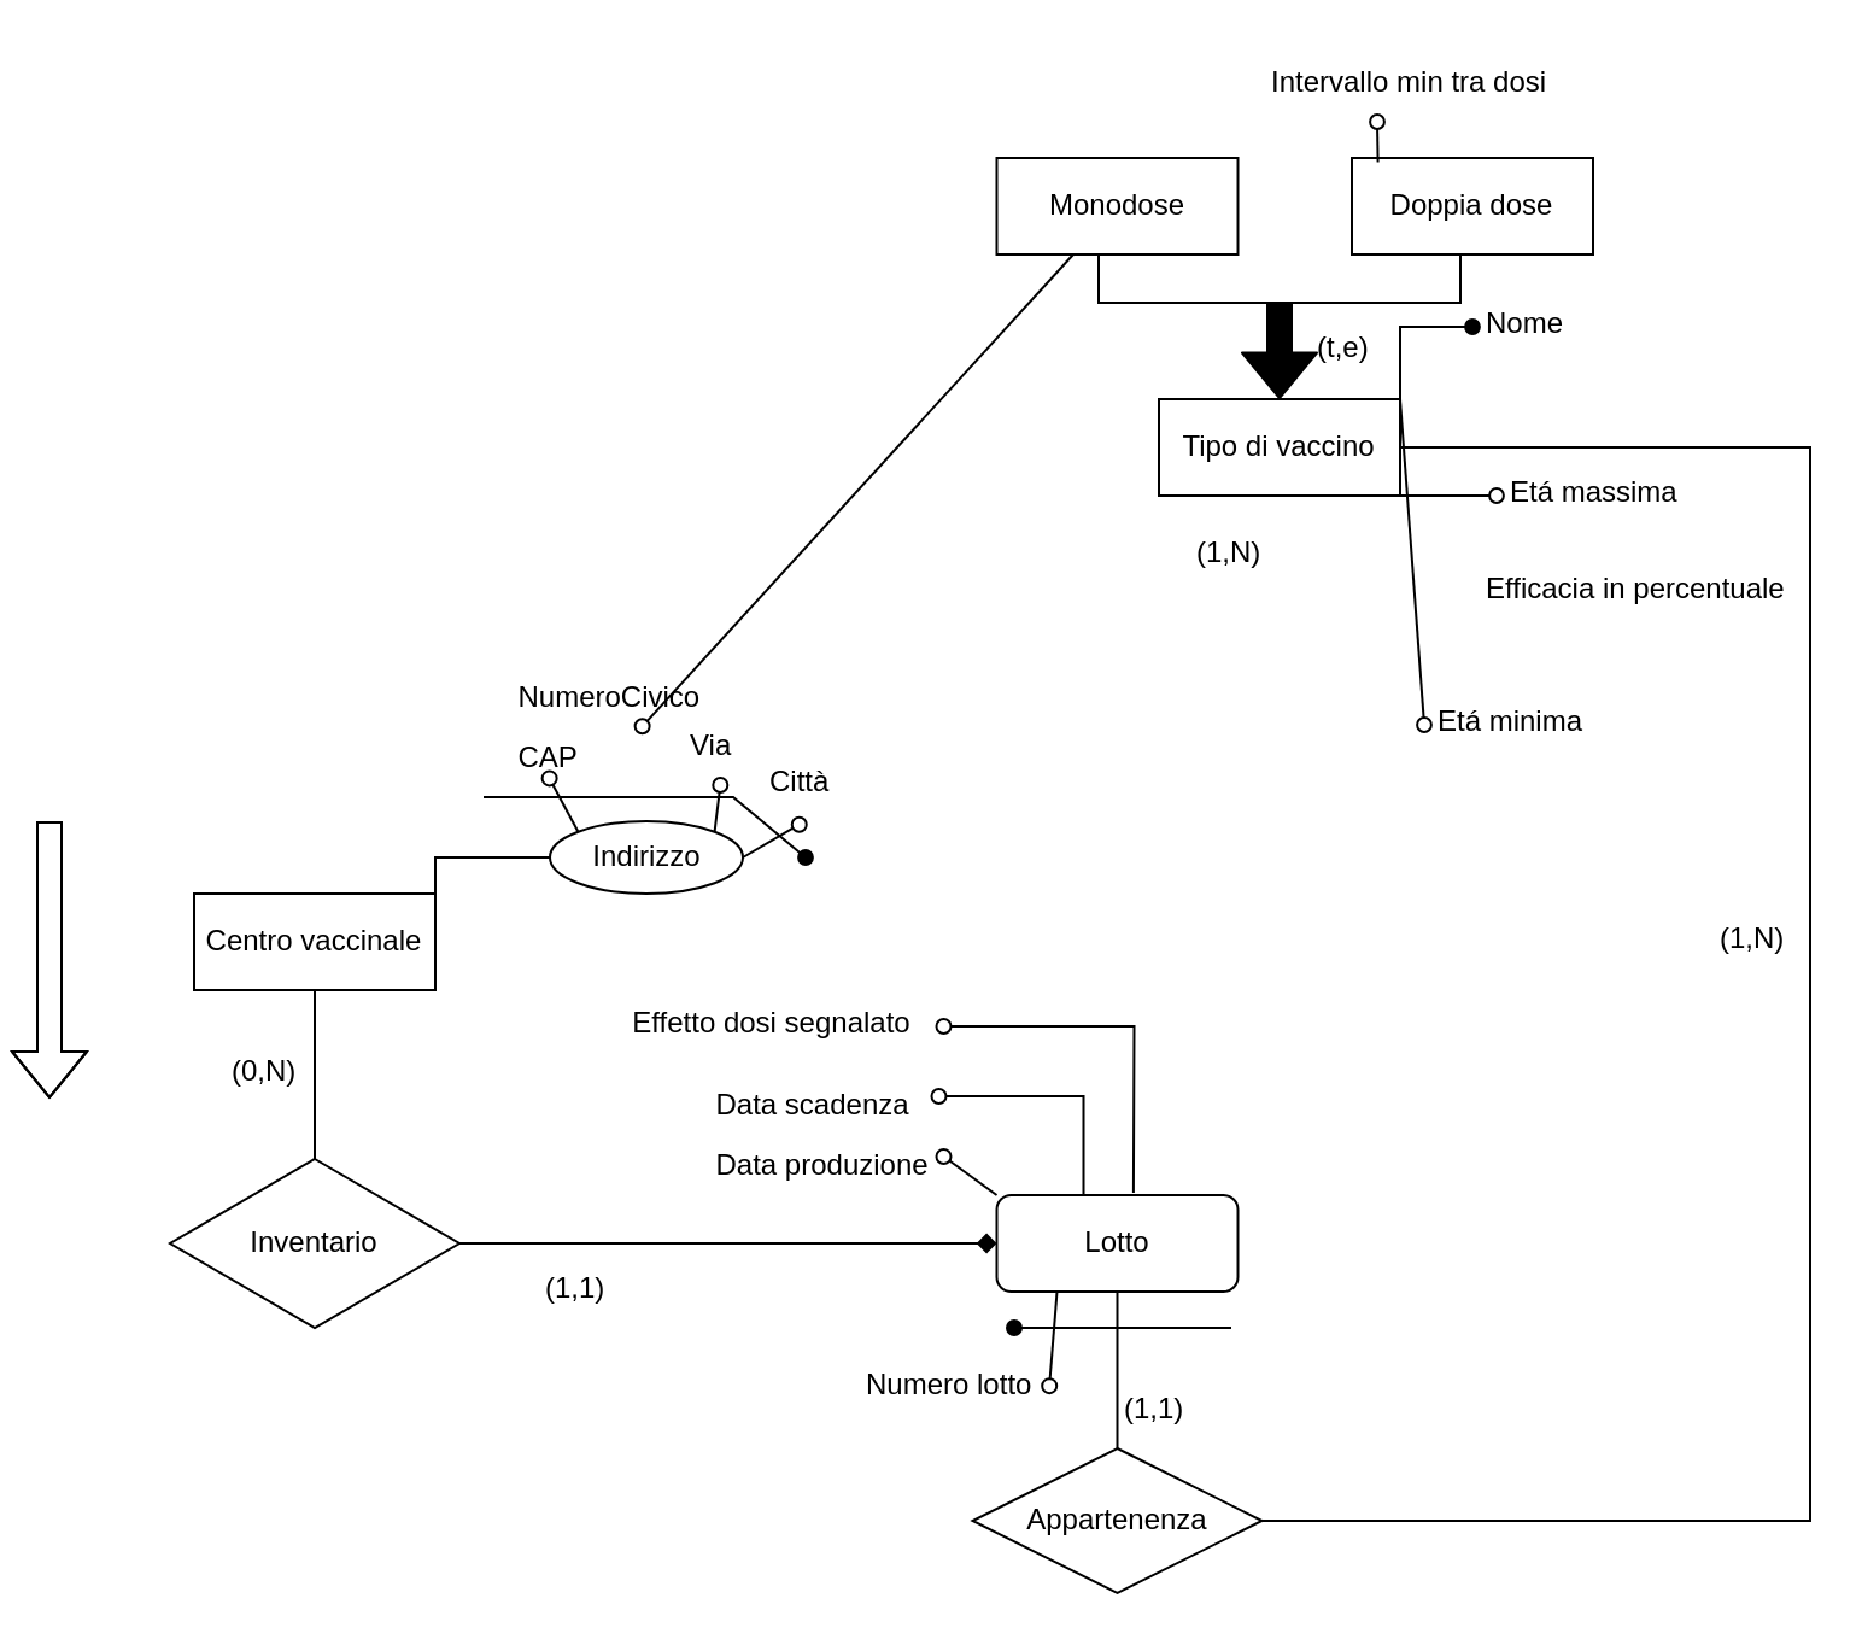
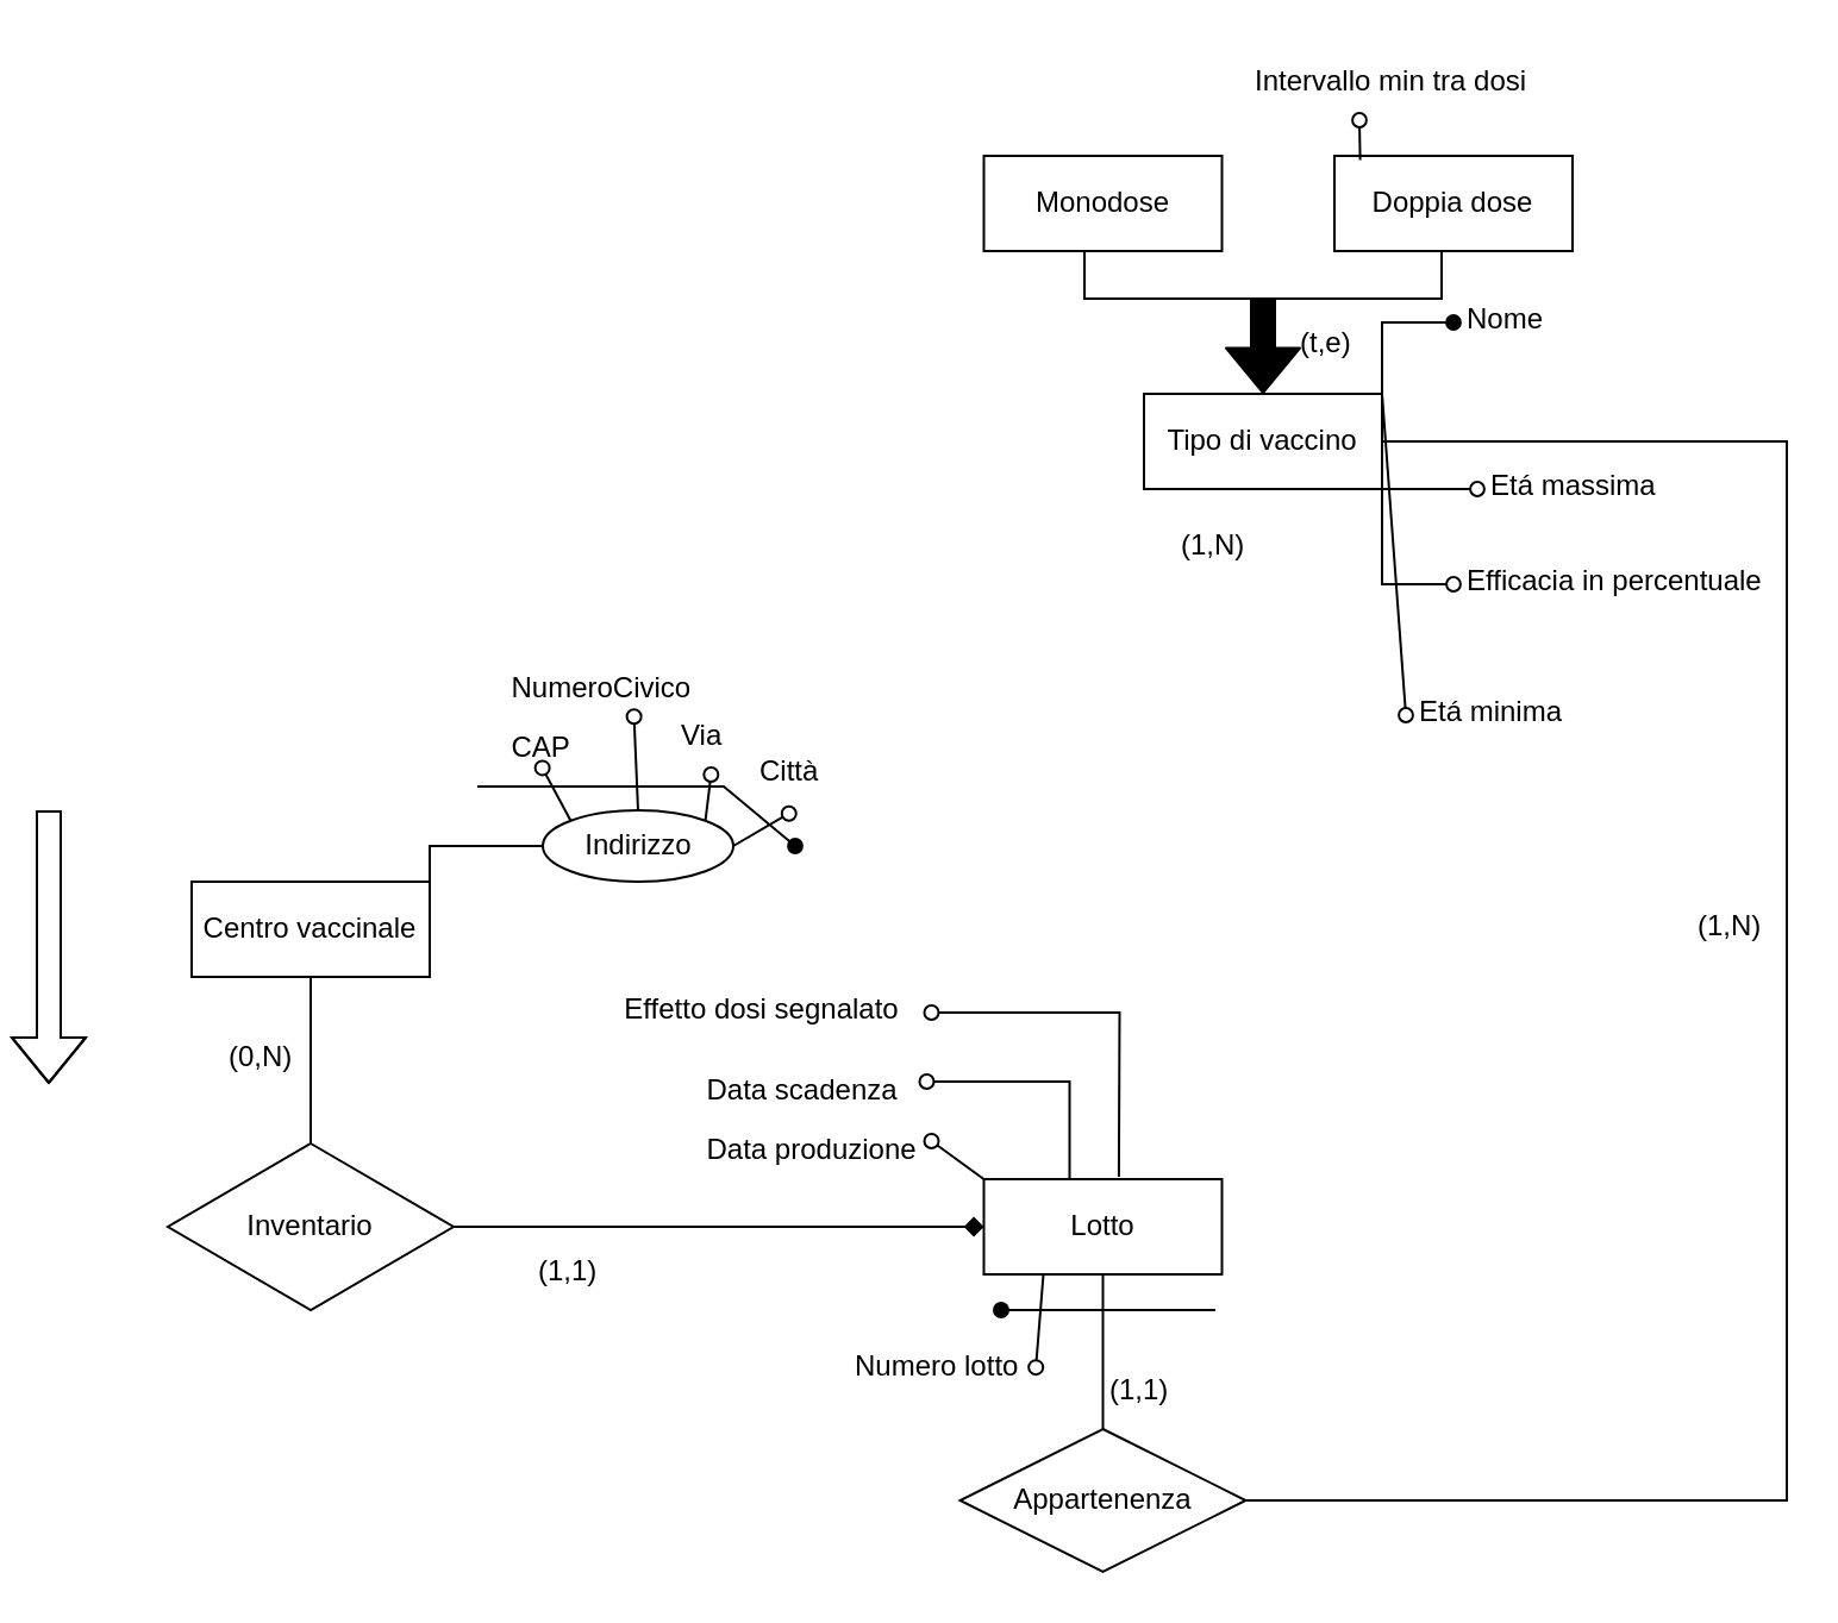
- <mxCell id="11" value="" style="endArrow=none;html=1;endSize=5.9;fillColor=#000000;startArrow=oval;startFill=0;exitX=0.607;exitY=1.026;exitDx=0;exitDy=0;exitPerimeter=0;" edge="1" parent="1" source="14" target="50"><mxGeometry width="50" height="50" relative="1" as="geometry"><mxPoint x="260" y="300" as="sourcePoint" /><mxPoint x="742.834" y="545.84" as="targetPoint" /></mxGeometry></mxCell>
+ <mxCell id="11" value="" style="endArrow=none;html=1;endSize=5.9;fillColor=#000000;startArrow=oval;startFill=0;entryX=0.5;entryY=0;entryDx=0;entryDy=0;exitX=0.607;exitY=1.026;exitDx=0;exitDy=0;exitPerimeter=0;" edge="1" parent="1" source="14" target="7"><mxGeometry width="50" height="50" relative="1" as="geometry"><mxPoint x="260" y="300" as="sourcePoint" /><mxPoint x="742.834" y="545.84" as="targetPoint" /></mxGeometry></mxCell>
+ <mxCell id="40" value="" style="endArrow=oval;html=1;endSize=5.9;endFill=0;rounded=0;exitX=1;exitY=1;exitDx=0;exitDy=0;entryX=0;entryY=0.5;entryDx=0;entryDy=0;" edge="1" parent="1" source="34" target="48"><mxGeometry width="50" height="50" relative="1" as="geometry"><mxPoint x="549" y="207" as="sourcePoint" /><mxPoint x="612" y="250" as="targetPoint" /><Array as="points"><mxPoint x="580" y="245" /></Array></mxGeometry></mxCell>
- <mxCell id="18" value="Lotto" style="whiteSpace=wrap;html=1;align=center;rounded=1;" vertex="1" parent="1"><mxGeometry x="412.75" y="495" width="100" height="40" as="geometry" /></mxCell>
+ <mxCell id="18" value="Lotto" style="whiteSpace=wrap;html=1;align=center;" vertex="1" parent="1"><mxGeometry x="412.75" y="495" width="100" height="40" as="geometry" /></mxCell>
